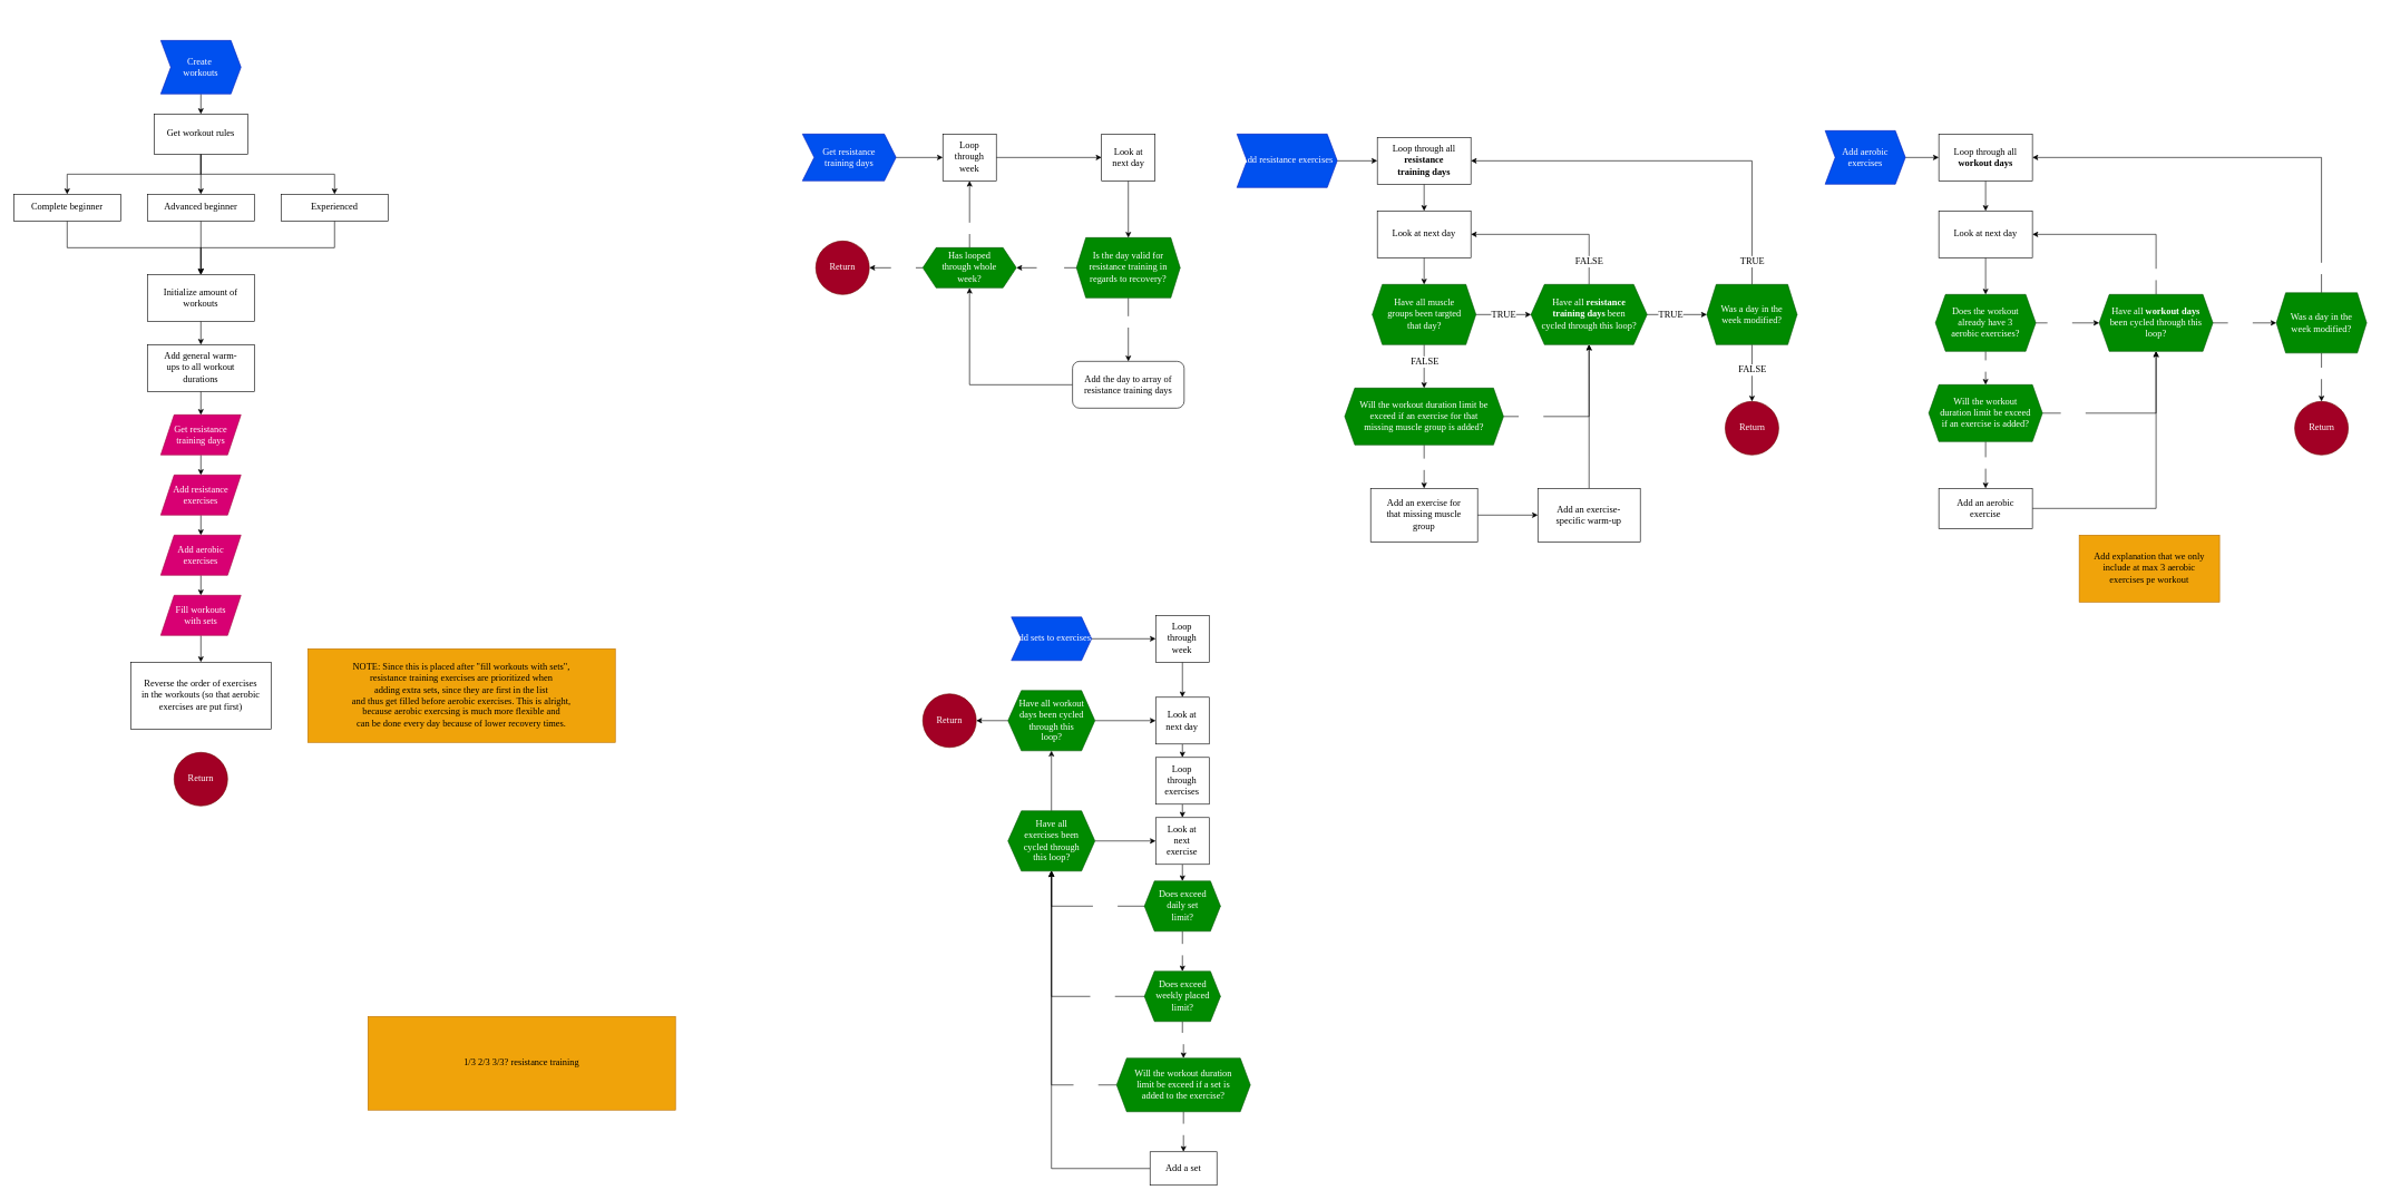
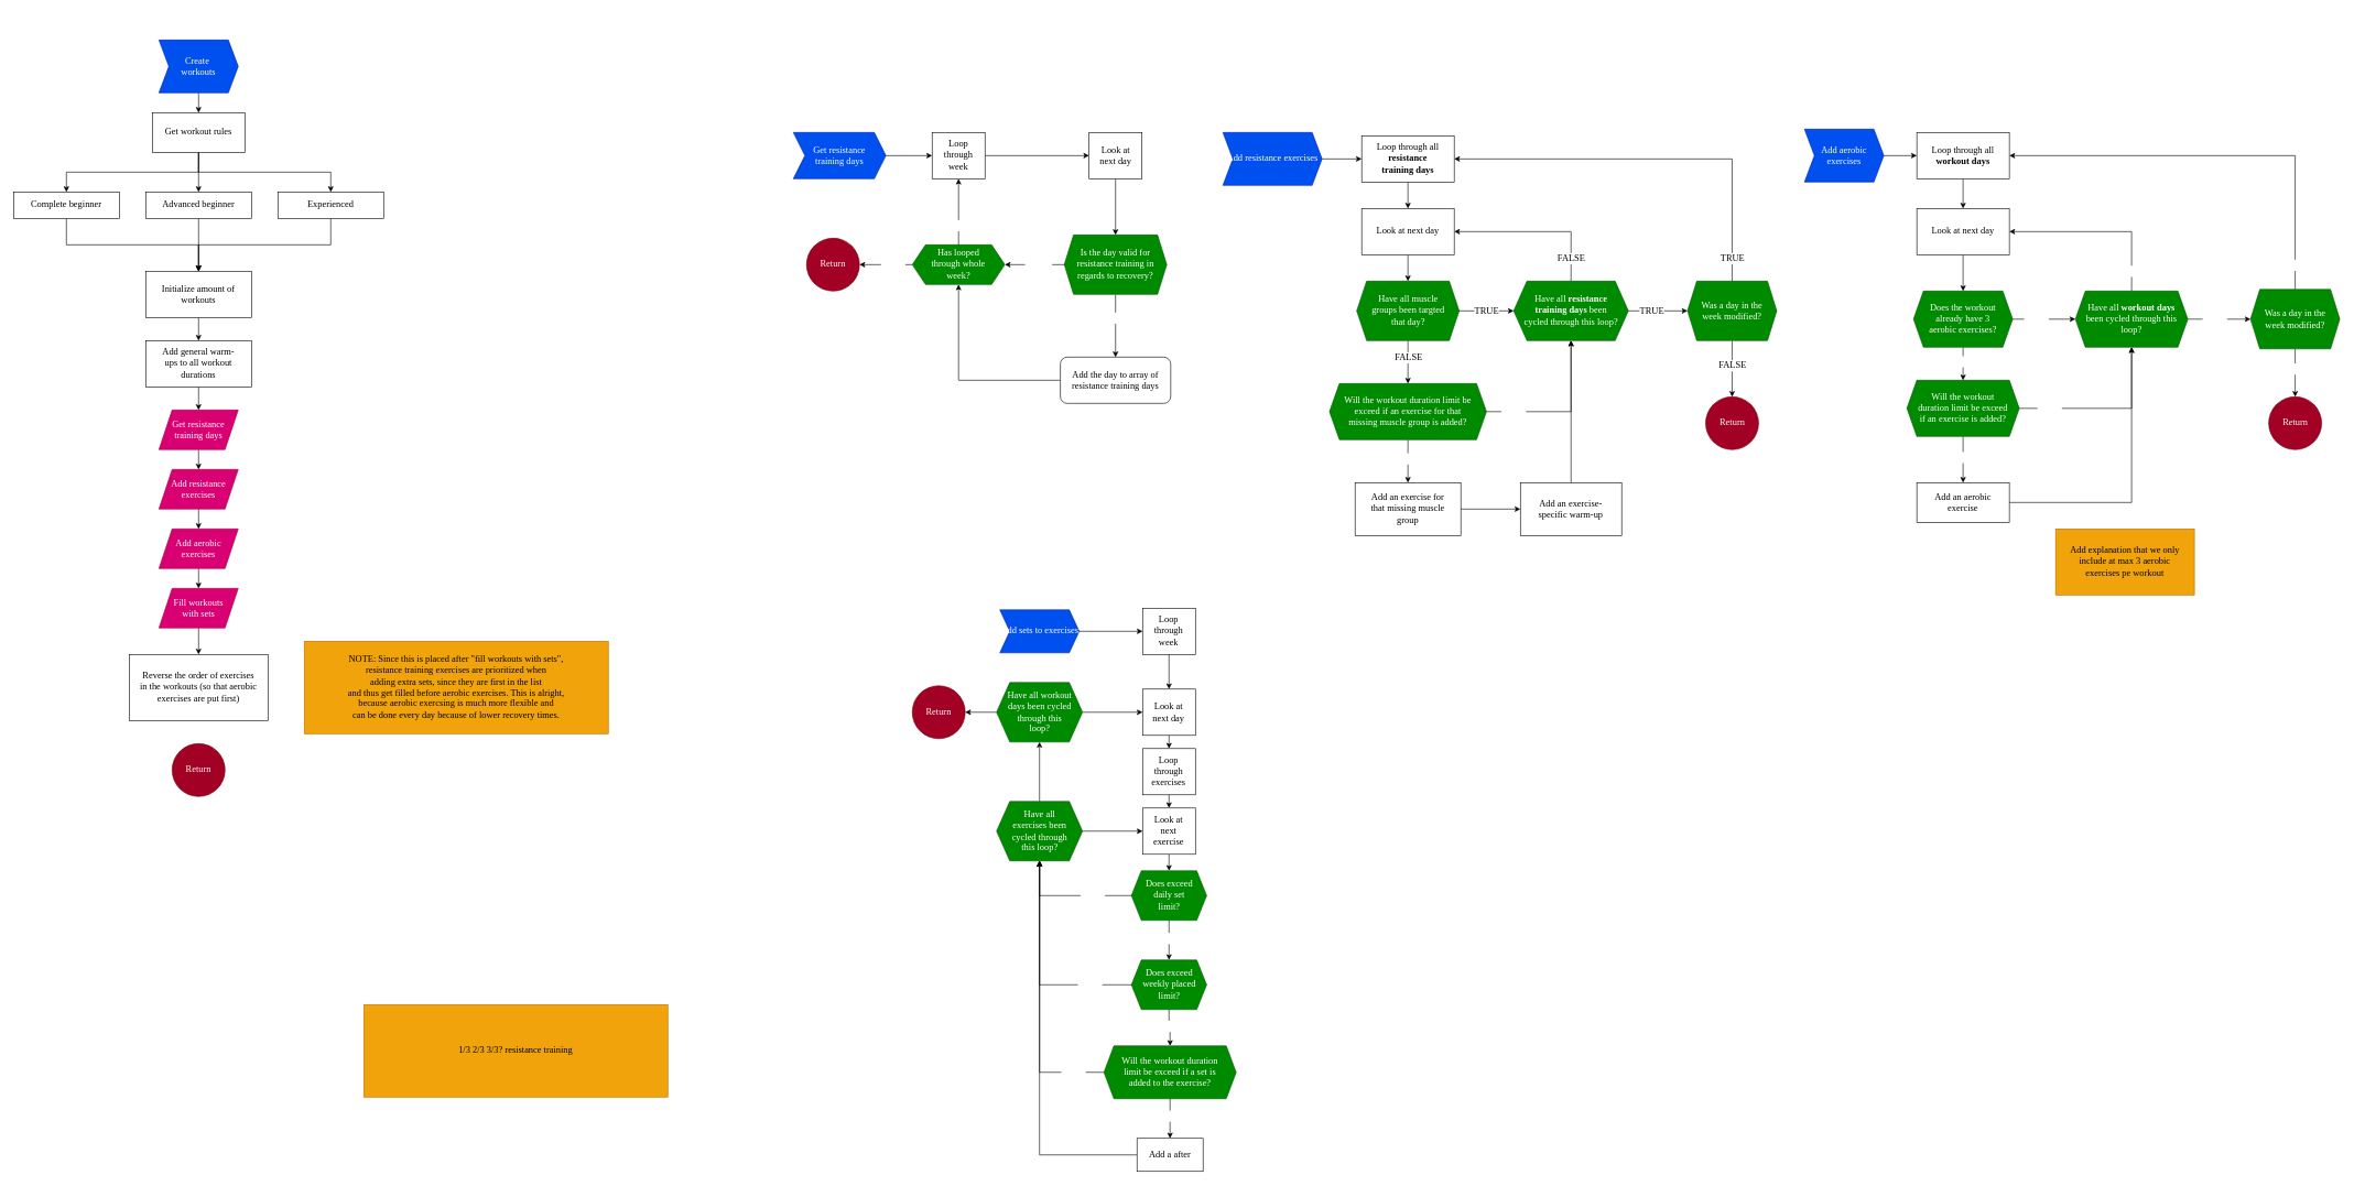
- <mxCell id="136" value="Add a set" style="whiteSpace=wrap;html=1;fontFamily=lexend light;fontSize=14;spacingBottom=0;spacingLeft=15;spacingRight=15;" parent="1" vertex="1"><mxGeometry x="1720" y="1722.5" width="100" height="50" as="geometry" /></mxCell>
+ <mxCell id="136" value="Add a after" style="whiteSpace=wrap;html=1;fontFamily=lexend light;fontSize=14;spacingBottom=0;spacingLeft=15;spacingRight=15;" parent="1" vertex="1"><mxGeometry x="1720" y="1722.5" width="100" height="50" as="geometry" /></mxCell>
